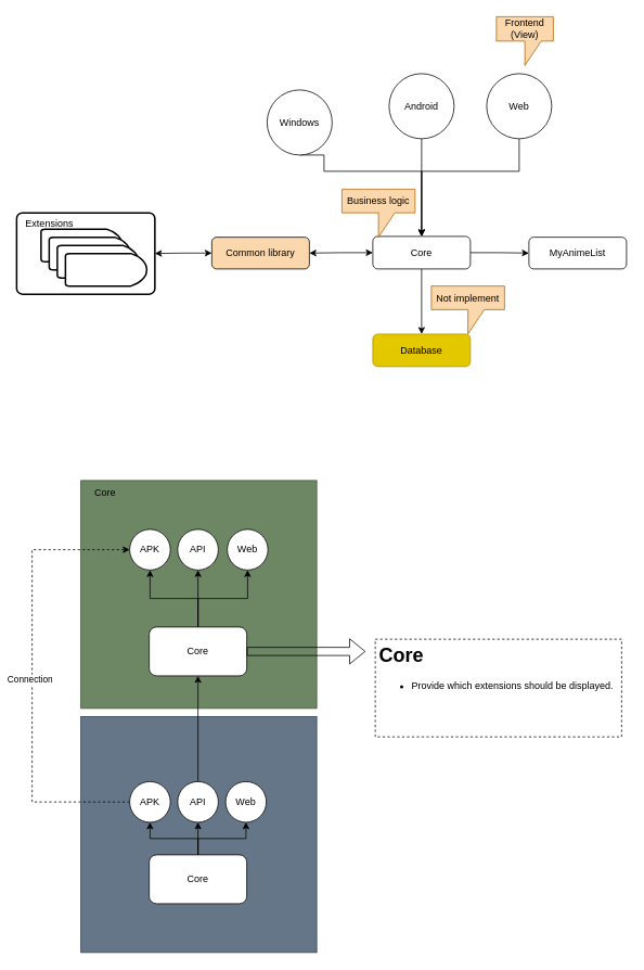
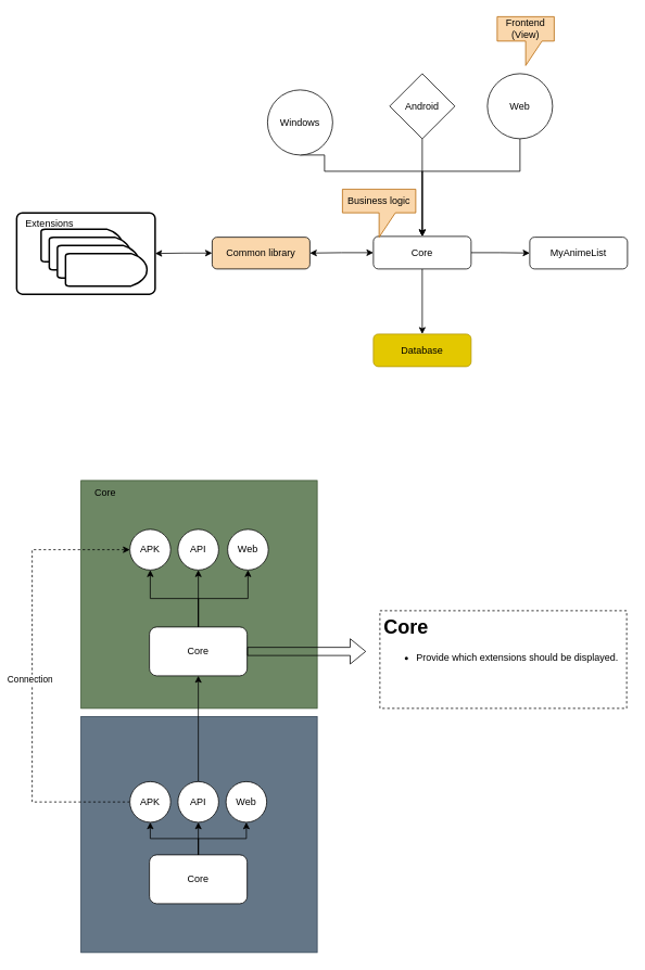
- <mxCell id="7" value="Android" style="ellipse;whiteSpace=wrap;html=1;aspect=fixed;" parent="1" vertex="1"><mxGeometry x="478" y="90" width="80" height="80" as="geometry" /></mxCell>
+ <mxCell id="7" value="Android" style="rhombus;whiteSpace=wrap;html=1;aspect=fixed;" parent="1" vertex="1"><mxGeometry x="478" y="90" width="80" height="80" as="geometry" /></mxCell>
- <mxCell id="24" value="&lt;font color=&quot;#000000&quot;&gt;Not implement&lt;br&gt;&lt;/font&gt;" style="shape=callout;whiteSpace=wrap;html=1;perimeter=calloutPerimeter;fillColor=#fad7ac;strokeColor=#b46504;" parent="1" vertex="1"><mxGeometry x="530" y="351" width="90" height="59" as="geometry" /></mxCell>
- <mxCell id="46" value="&lt;h1&gt;Core&lt;/h1&gt;&lt;p&gt;&lt;/p&gt;&lt;ul&gt;&lt;li&gt;Provide which extensions should be displayed.&lt;/li&gt;&lt;/ul&gt;&lt;p&gt;&lt;/p&gt;" style="text;html=1;spacing=5;spacingTop=-20;whiteSpace=wrap;overflow=hidden;rounded=0;fillColor=none;dashed=1;strokeColor=default;" vertex="1" parent="1"><mxGeometry x="461" y="785" width="303" height="120" as="geometry" /></mxCell>
+ <mxCell id="46" value="&lt;h1&gt;Core&lt;/h1&gt;&lt;p&gt;&lt;/p&gt;&lt;ul&gt;&lt;li&gt;Provide which extensions should be displayed.&lt;/li&gt;&lt;/ul&gt;&lt;p&gt;&lt;/p&gt;" style="text;html=1;spacing=5;spacingTop=-20;whiteSpace=wrap;overflow=hidden;rounded=0;fillColor=none;dashed=1;strokeColor=default;" vertex="1" parent="1"><mxGeometry x="466" y="750" width="303" height="120" as="geometry" /></mxCell>
